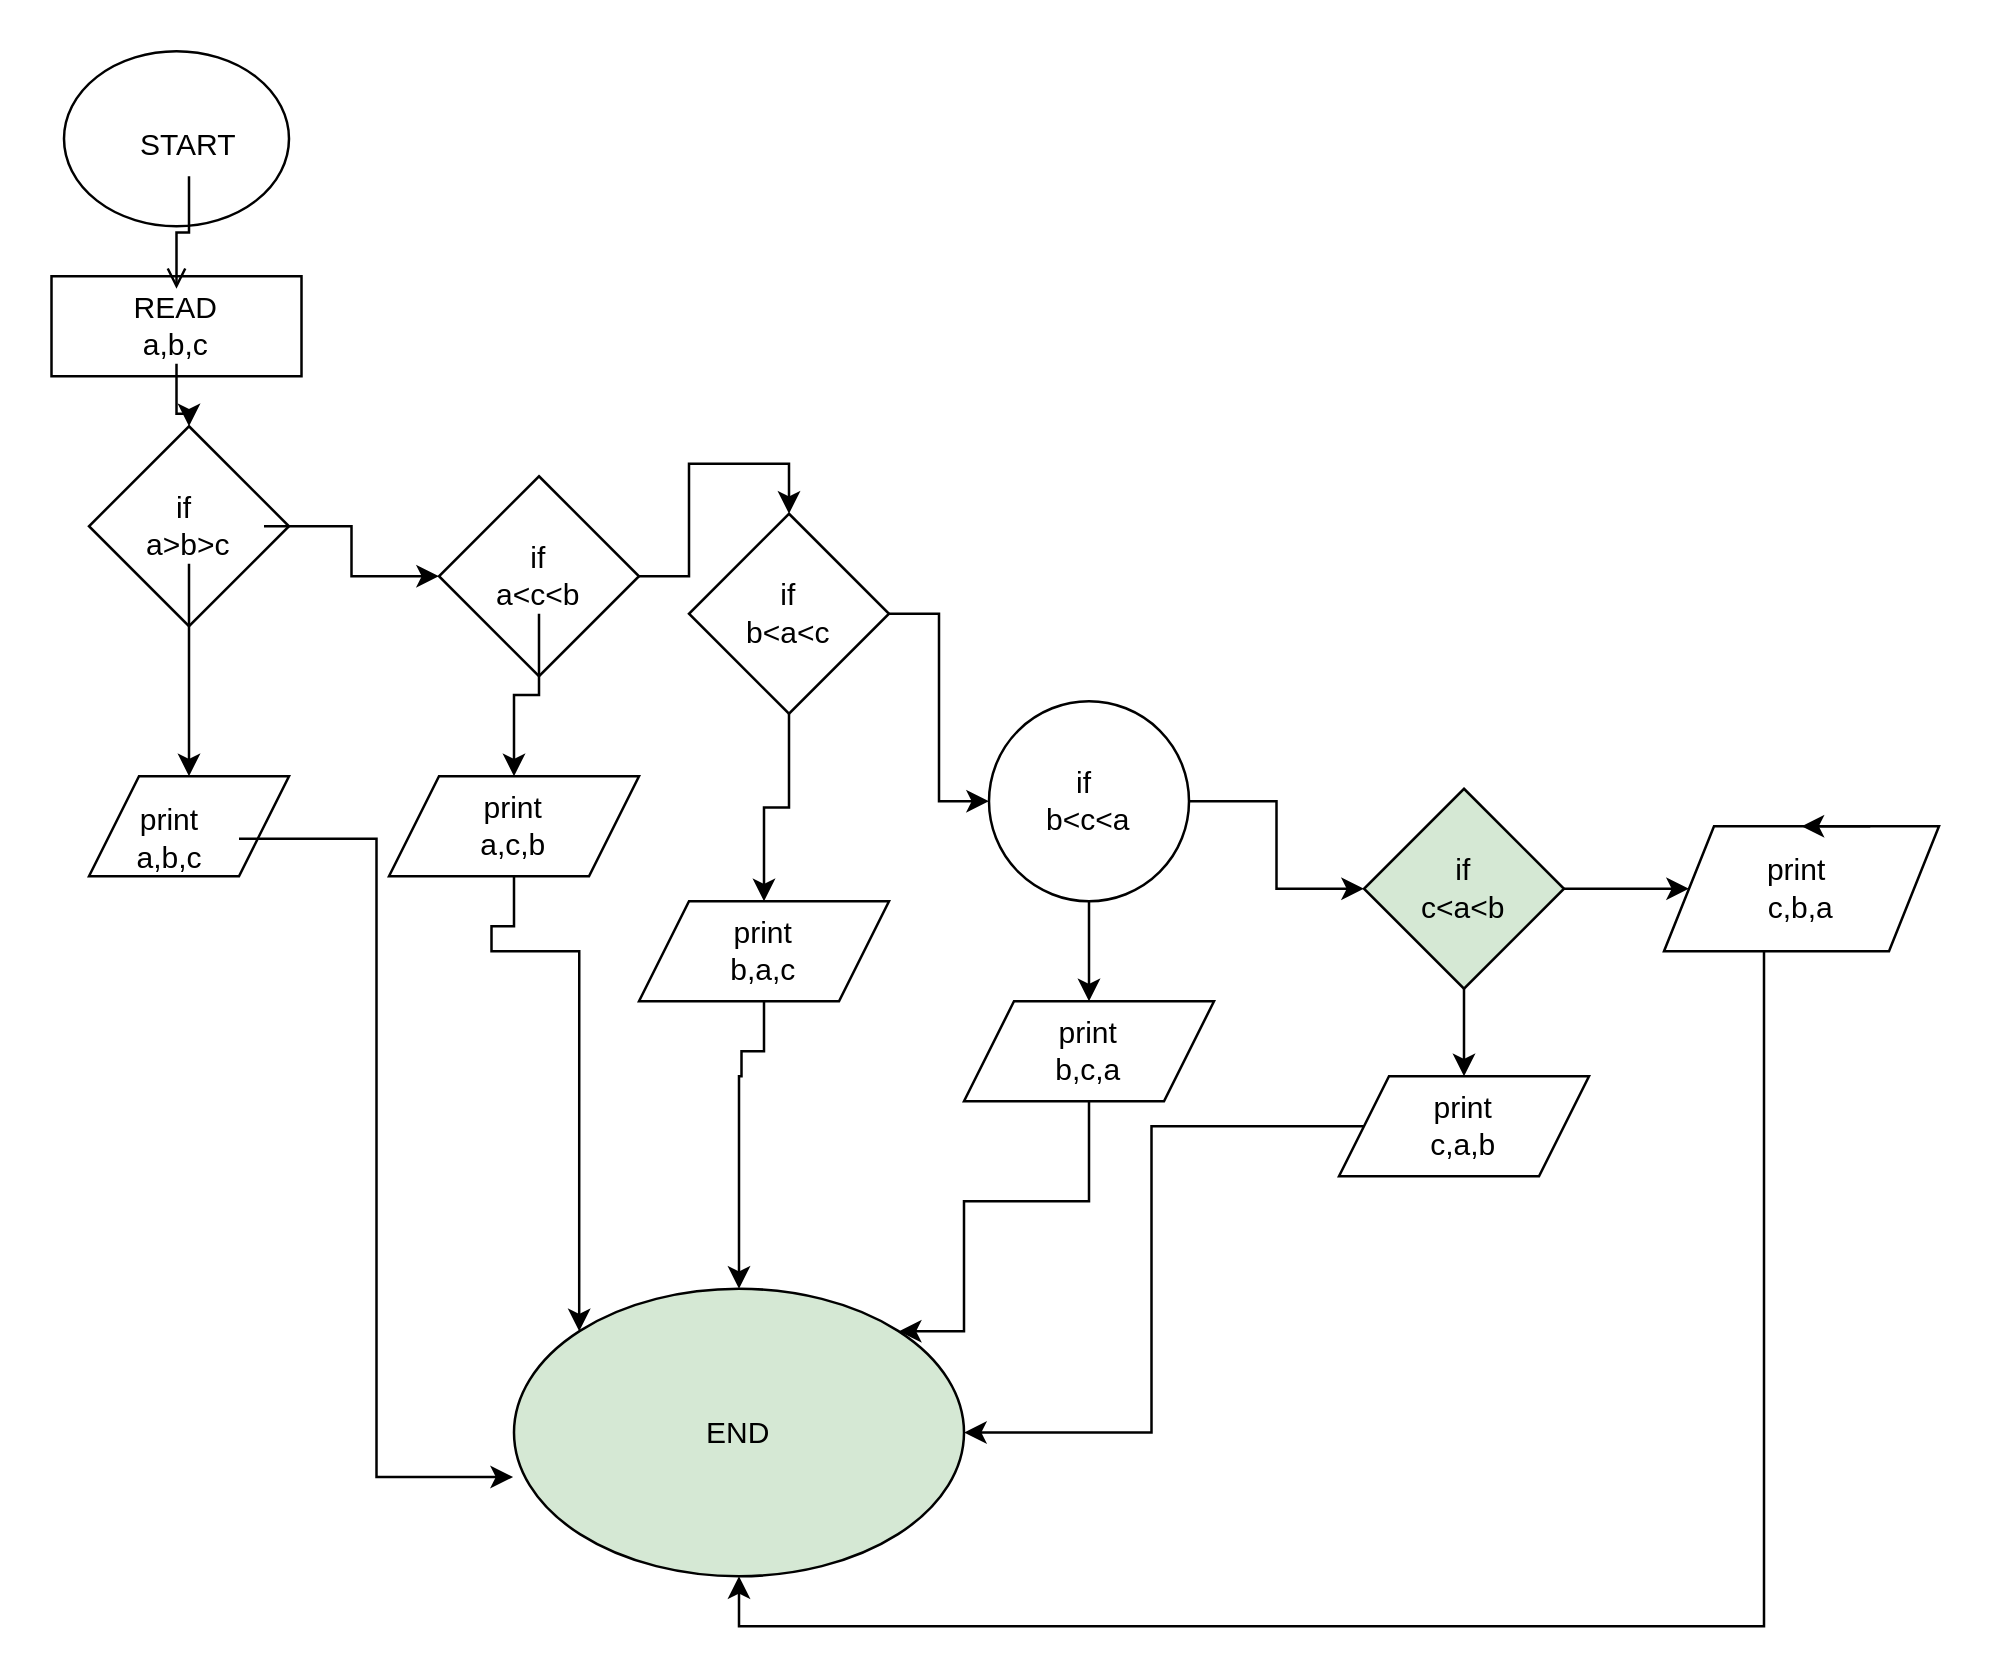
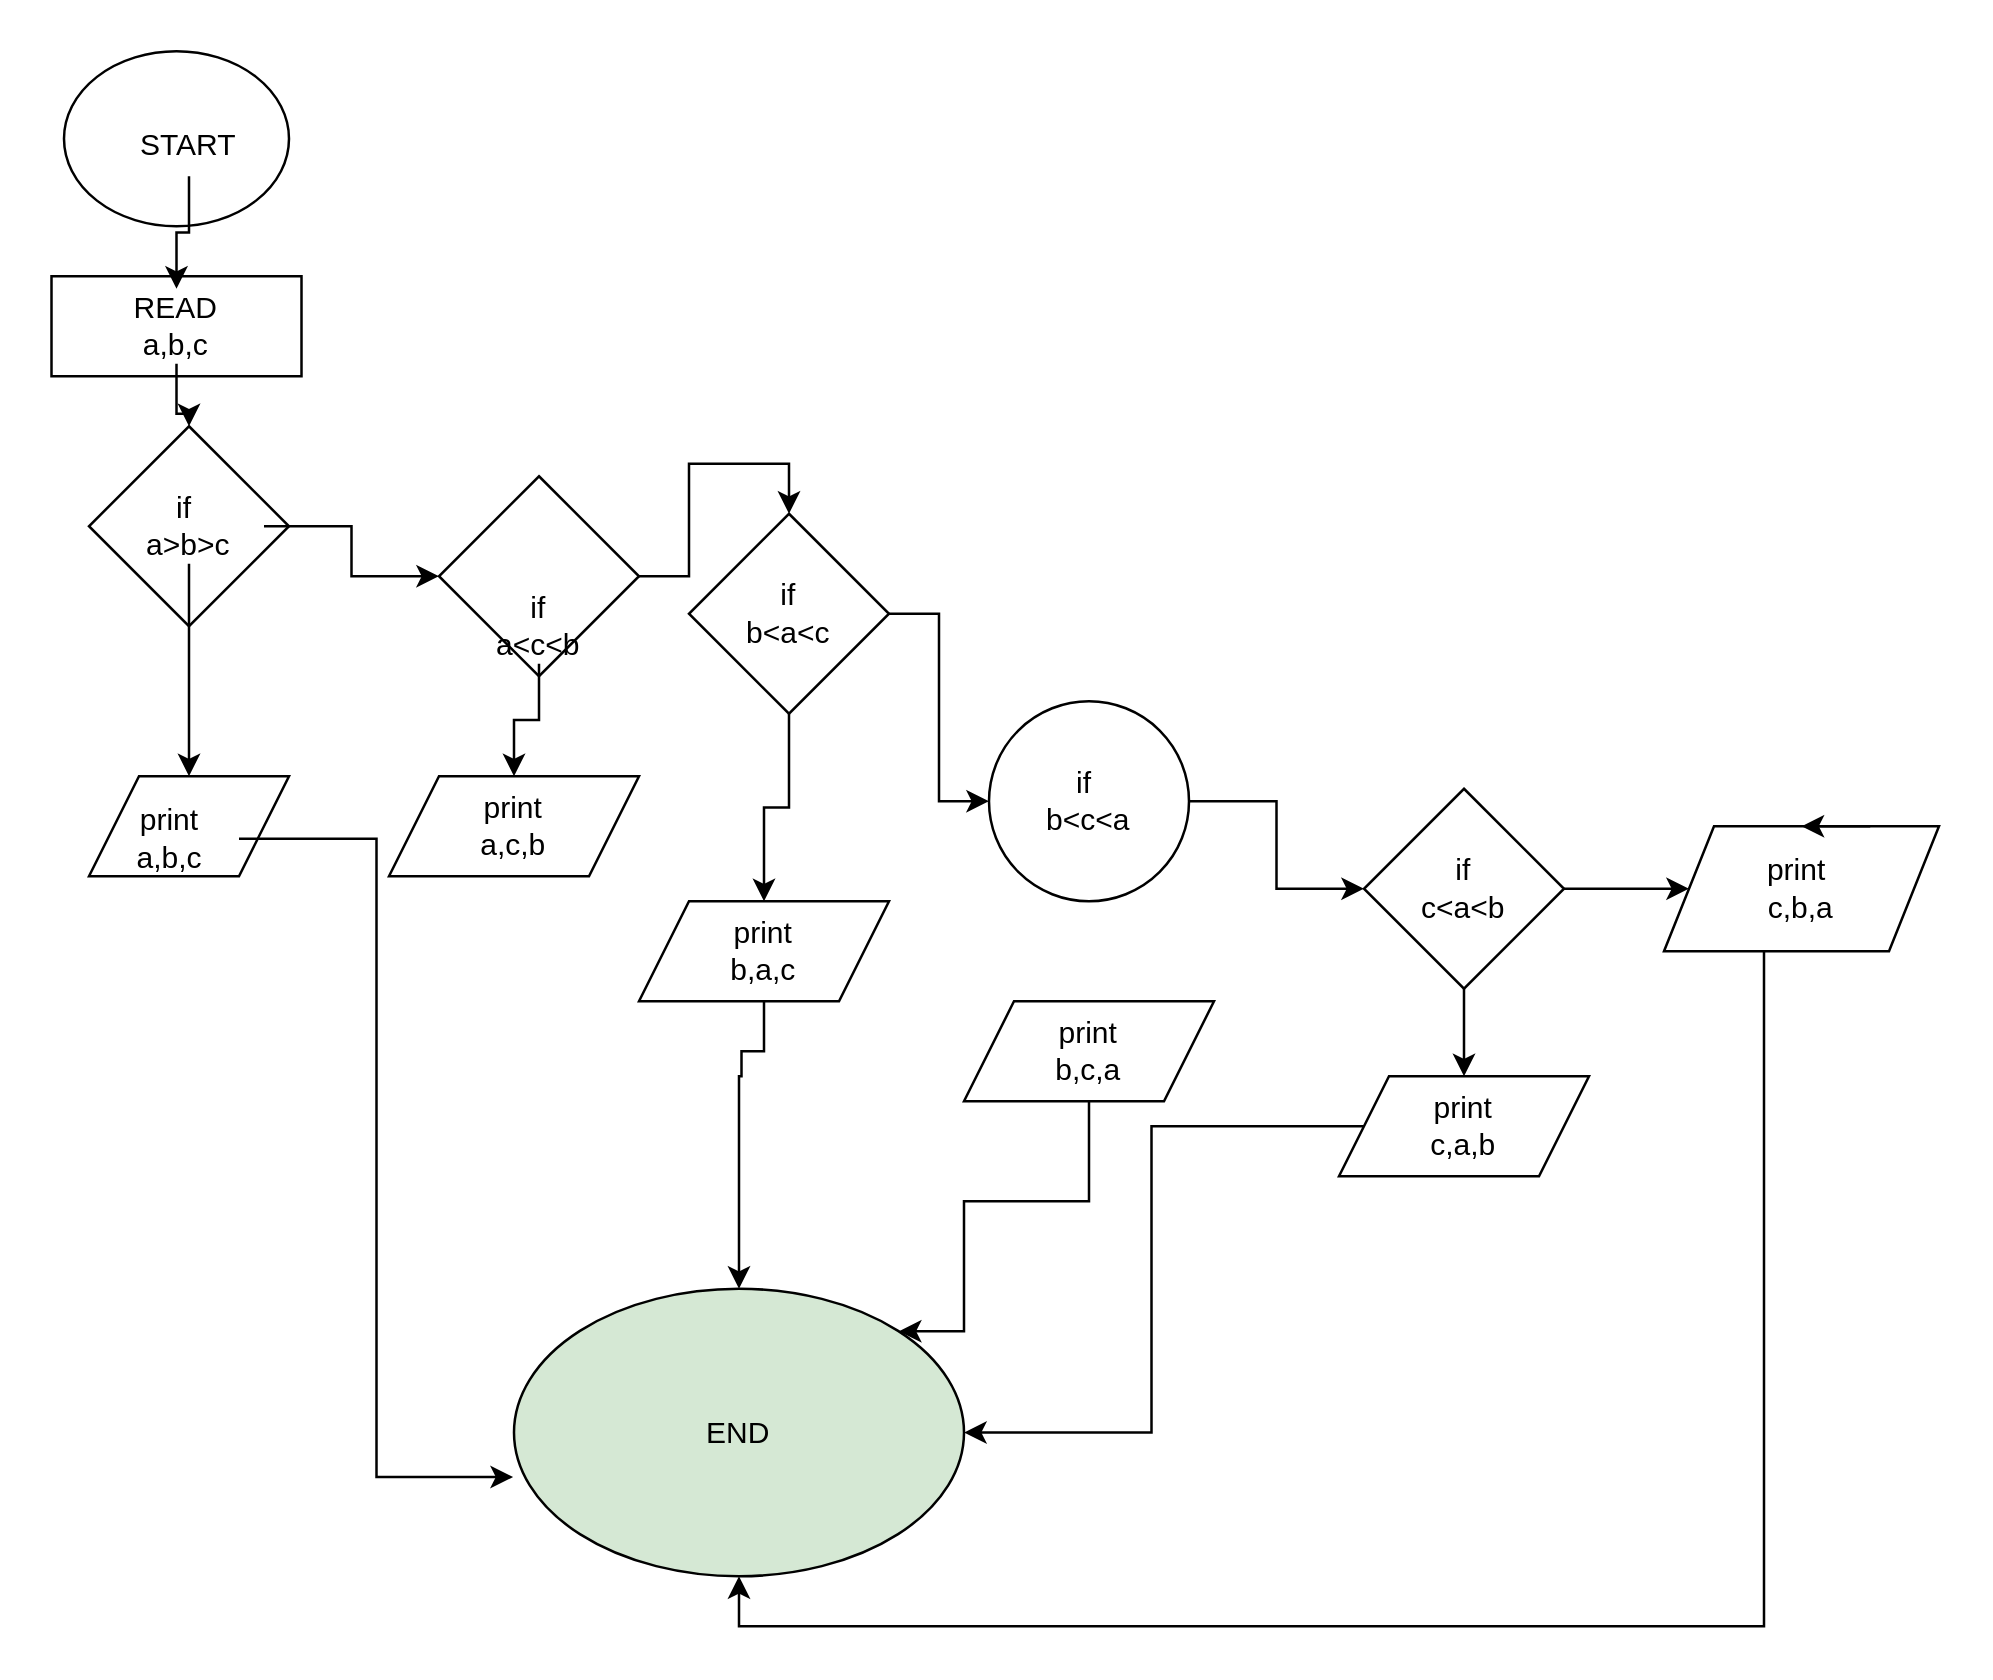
- <mxCell id="5" value="" style="edgeStyle=orthogonalEdgeStyle;rounded=0;orthogonalLoop=1;jettySize=auto;html=1;endArrow=open;" edge="1" parent="1" source="6" target="8"><mxGeometry relative="1" as="geometry" /></mxCell>
+ <mxCell id="5" value="" style="edgeStyle=orthogonalEdgeStyle;rounded=0;orthogonalLoop=1;jettySize=auto;html=1;" edge="1" parent="1" source="6" target="8"><mxGeometry relative="1" as="geometry" /></mxCell>
- <mxCell id="18" value="if&lt;br&gt;a&amp;lt;c&amp;lt;b&lt;br&gt;&lt;span id=&quot;docs-internal-guid-8ae573e3-7fff-df7b-9166-f6ecc83a6579&quot;&gt;&lt;/span&gt;" style="text;html=1;strokeColor=none;fillColor=none;align=center;verticalAlign=middle;whiteSpace=wrap;rounded=0;" vertex="1" parent="1"><mxGeometry x="185" y="215" width="60" height="30" as="geometry" /></mxCell>
+ <mxCell id="18" value="if&lt;br&gt;a&amp;lt;c&amp;lt;b&lt;br&gt;&lt;span id=&quot;docs-internal-guid-8ae573e3-7fff-df7b-9166-f6ecc83a6579&quot;&gt;&lt;/span&gt;" style="text;html=1;strokeColor=none;fillColor=none;align=center;verticalAlign=middle;whiteSpace=wrap;rounded=0;" vertex="1" parent="1"><mxGeometry x="185" y="235" width="60" height="30" as="geometry" /></mxCell>
- <mxCell id="33" value="if&lt;br&gt;c&amp;lt;a&amp;lt;b" style="rhombus;whiteSpace=wrap;html=1;fillColor=#d5e8d4;" vertex="1" parent="1"><mxGeometry x="545" y="315" width="80" height="80" as="geometry" /></mxCell>
+ <mxCell id="33" value="if&lt;br&gt;c&amp;lt;a&amp;lt;b" style="rhombus;whiteSpace=wrap;html=1;" vertex="1" parent="1"><mxGeometry x="545" y="315" width="80" height="80" as="geometry" /></mxCell>
- <mxCell id="26" value="" style="edgeStyle=orthogonalEdgeStyle;rounded=0;orthogonalLoop=1;jettySize=auto;html=1;" edge="1" parent="1" source="28" target="30"><mxGeometry relative="1" as="geometry" /></mxCell>
- <mxCell id="19" style="edgeStyle=orthogonalEdgeStyle;rounded=0;orthogonalLoop=1;jettySize=auto;html=1;entryX=0;entryY=0;entryDx=0;entryDy=0;" edge="1" parent="1" source="20" target="38"><mxGeometry relative="1" as="geometry"><mxPoint x="195" y="380" as="targetPoint" /><Array as="points"><mxPoint x="205" y="370" /><mxPoint x="196" y="370" /><mxPoint x="196" y="380" /><mxPoint x="231" y="380" /></Array></mxGeometry></mxCell>
